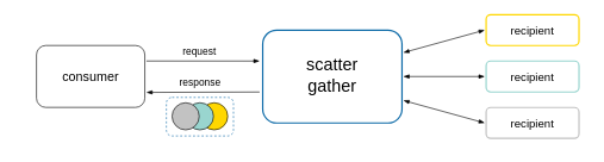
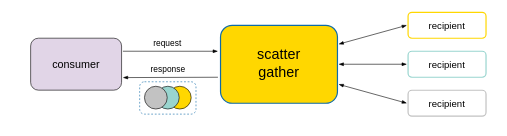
- <mxCell id="7" value="consumer" style="rounded=1;whiteSpace=wrap;html=1;fontSize=18;perimeterSpacing=2;" parent="2" vertex="1"><mxGeometry x="30" y="43.259" width="151.796" height="86.739" as="geometry" /></mxCell>
+ <mxCell id="7" value="consumer" style="rounded=1;whiteSpace=wrap;html=1;fontSize=18;perimeterSpacing=2;fillColor=#e1d5e7;" parent="2" vertex="1"><mxGeometry x="30" y="43.259" width="151.796" height="86.739" as="geometry" /></mxCell>
- <mxCell id="3" value="scatter&lt;br style=&quot;font-size: 24px;&quot;&gt;gather" style="rounded=1;whiteSpace=wrap;html=1;gradientDirection=south;fontSize=24;fontStyle=0;labelBackgroundColor=none;labelBorderColor=none;glass=0;shadow=0;sketch=0;fillColor=#FFFFFF;spacingBottom=4;perimeterSpacing=2;strokeWidth=2;strokeColor=#0e6ba8;" parent="2" vertex="1"><mxGeometry x="346.962" y="21.685" width="195.166" height="130.108" as="geometry" /></mxCell>
+ <mxCell id="3" value="scatter&lt;br style=&quot;font-size: 24px;&quot;&gt;gather" style="rounded=1;whiteSpace=wrap;html=1;gradientDirection=south;fontSize=24;fontStyle=0;labelBackgroundColor=none;labelBorderColor=none;glass=0;shadow=0;sketch=0;fillColor=#ffd700;spacingBottom=4;perimeterSpacing=2;strokeWidth=2;strokeColor=#0e6ba8;" parent="2" vertex="1"><mxGeometry x="346.962" y="21.685" width="195.166" height="130.108" as="geometry" /></mxCell>
